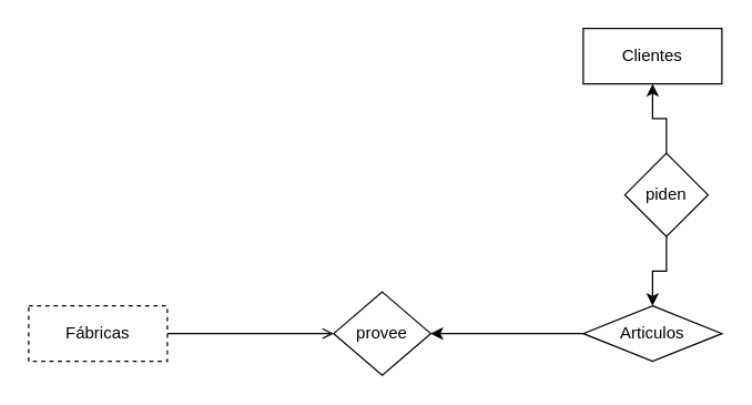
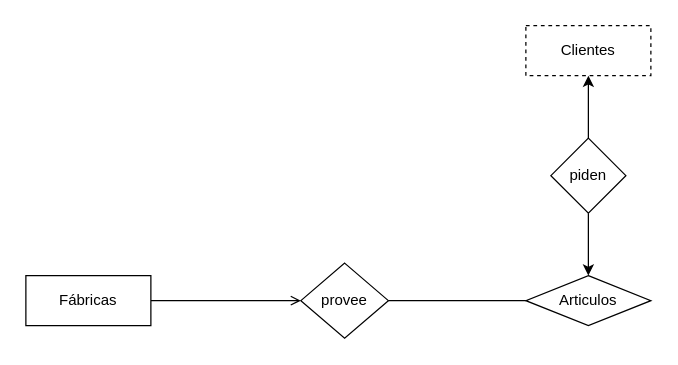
- <mxCell id="2" value="Clientes" style="whiteSpace=wrap;html=1;align=center;" vertex="1" parent="1"><mxGeometry x="420" y="20" width="100" height="40" as="geometry" /></mxCell>
+ <mxCell id="2" value="Clientes" style="whiteSpace=wrap;html=1;align=center;dashed=1;" vertex="1" parent="1"><mxGeometry x="420" y="20" width="100" height="40" as="geometry" /></mxCell>
- <mxCell id="10" value="piden" style="shape=rhombus;perimeter=rhombusPerimeter;whiteSpace=wrap;html=1;align=center;" vertex="1" parent="1"><mxGeometry x="450" y="110" width="60" height="60" as="geometry" /></mxCell>
+ <mxCell id="10" value="piden" style="shape=rhombus;perimeter=rhombusPerimeter;whiteSpace=wrap;html=1;align=center;" vertex="1" parent="1"><mxGeometry x="440" y="110" width="60" height="60" as="geometry" /></mxCell>
- <mxCell id="6" value="Fábricas" style="whiteSpace=wrap;html=1;align=center;dashed=1;" vertex="1" parent="1"><mxGeometry x="20" y="220" width="100" height="40" as="geometry" /></mxCell>
+ <mxCell id="6" value="Fábricas" style="whiteSpace=wrap;html=1;align=center;" vertex="1" parent="1"><mxGeometry x="20" y="220" width="100" height="40" as="geometry" /></mxCell>
- <mxCell id="3" style="edgeStyle=orthogonalEdgeStyle;rounded=0;orthogonalLoop=1;jettySize=auto;html=1;exitX=0;exitY=0.5;exitDx=0;exitDy=0;entryX=1;entryY=0.5;entryDx=0;entryDy=0;" edge="1" parent="1" source="4" target="7"><mxGeometry relative="1" as="geometry" /></mxCell>
+ <mxCell id="3" style="edgeStyle=orthogonalEdgeStyle;rounded=0;orthogonalLoop=1;jettySize=auto;html=1;exitX=0;exitY=0.5;exitDx=0;exitDy=0;entryX=1;entryY=0.5;entryDx=0;entryDy=0;endArrow=none;" edge="1" parent="1" source="4" target="7"><mxGeometry relative="1" as="geometry" /></mxCell>
